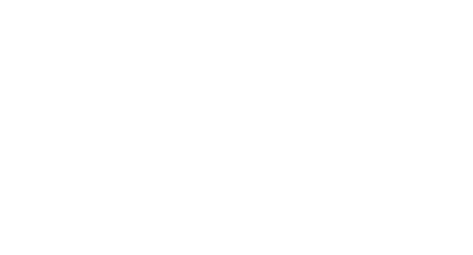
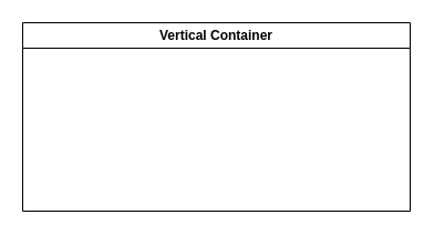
+ <mxCell id="2" value="Vertical Container" style="swimlane;whiteSpace=wrap;html=1;" vertex="1" parent="1"><mxGeometry x="20" y="20" width="350" height="170" as="geometry" /></mxCell>
